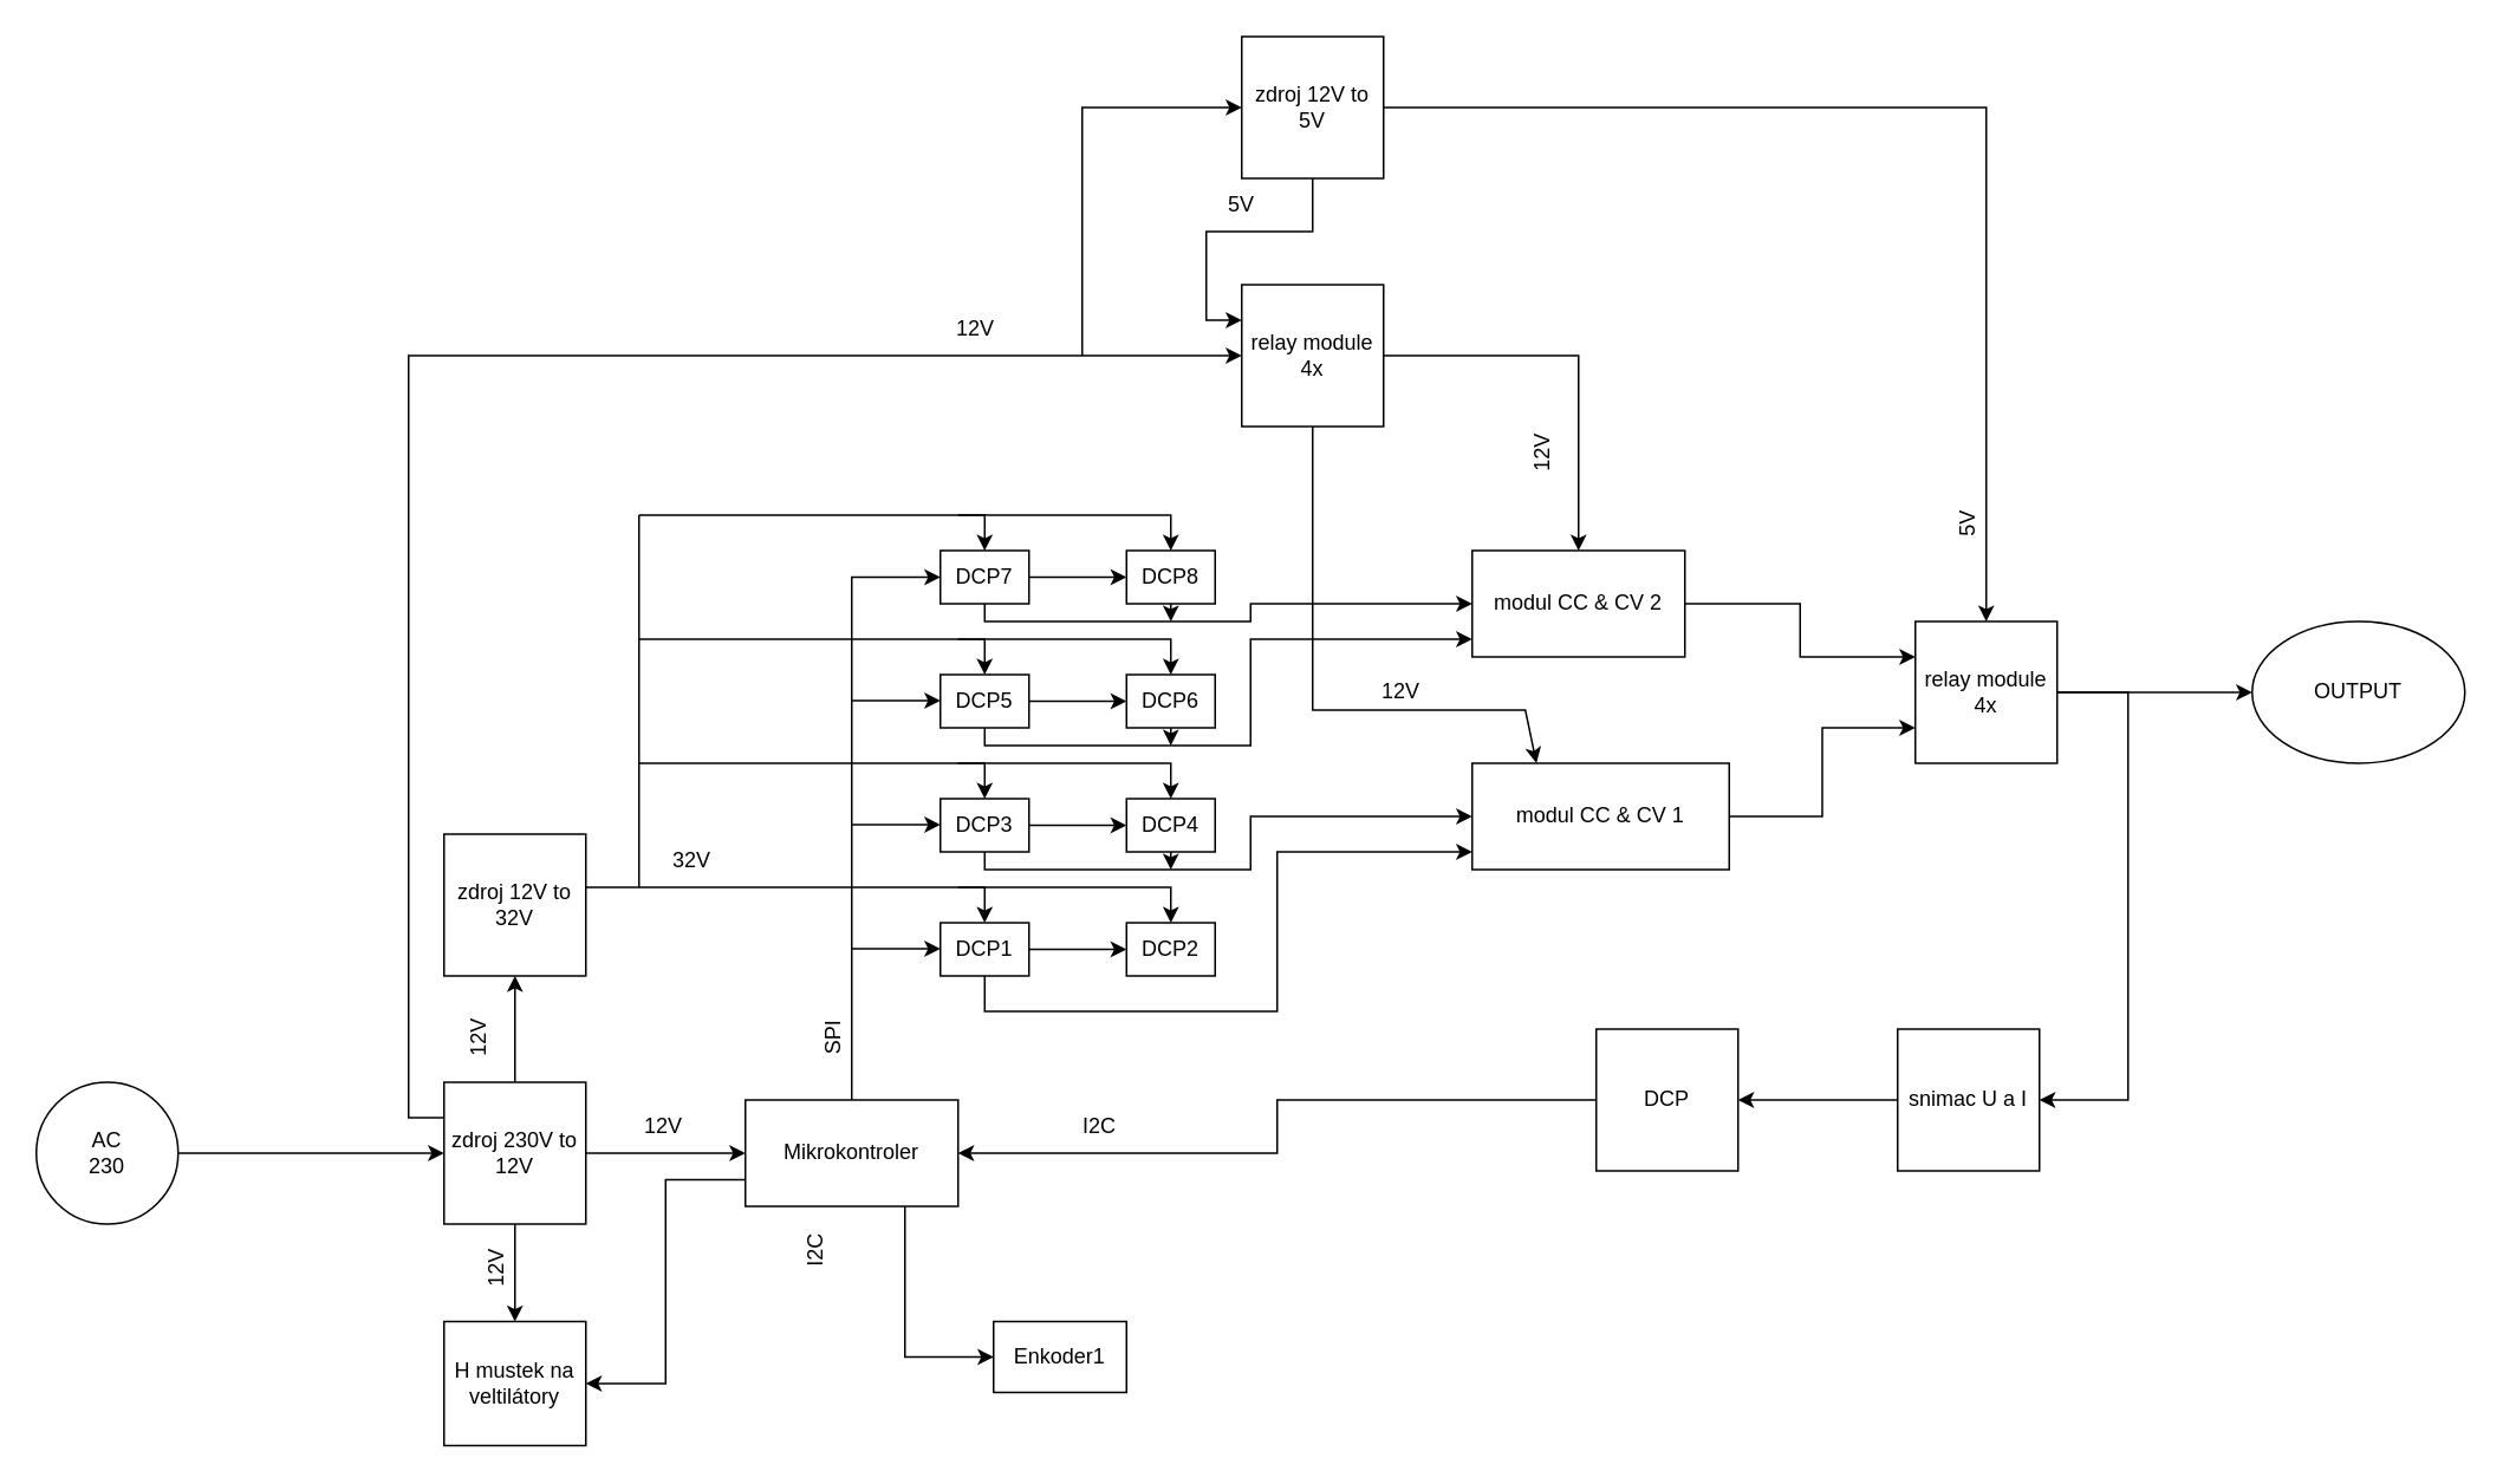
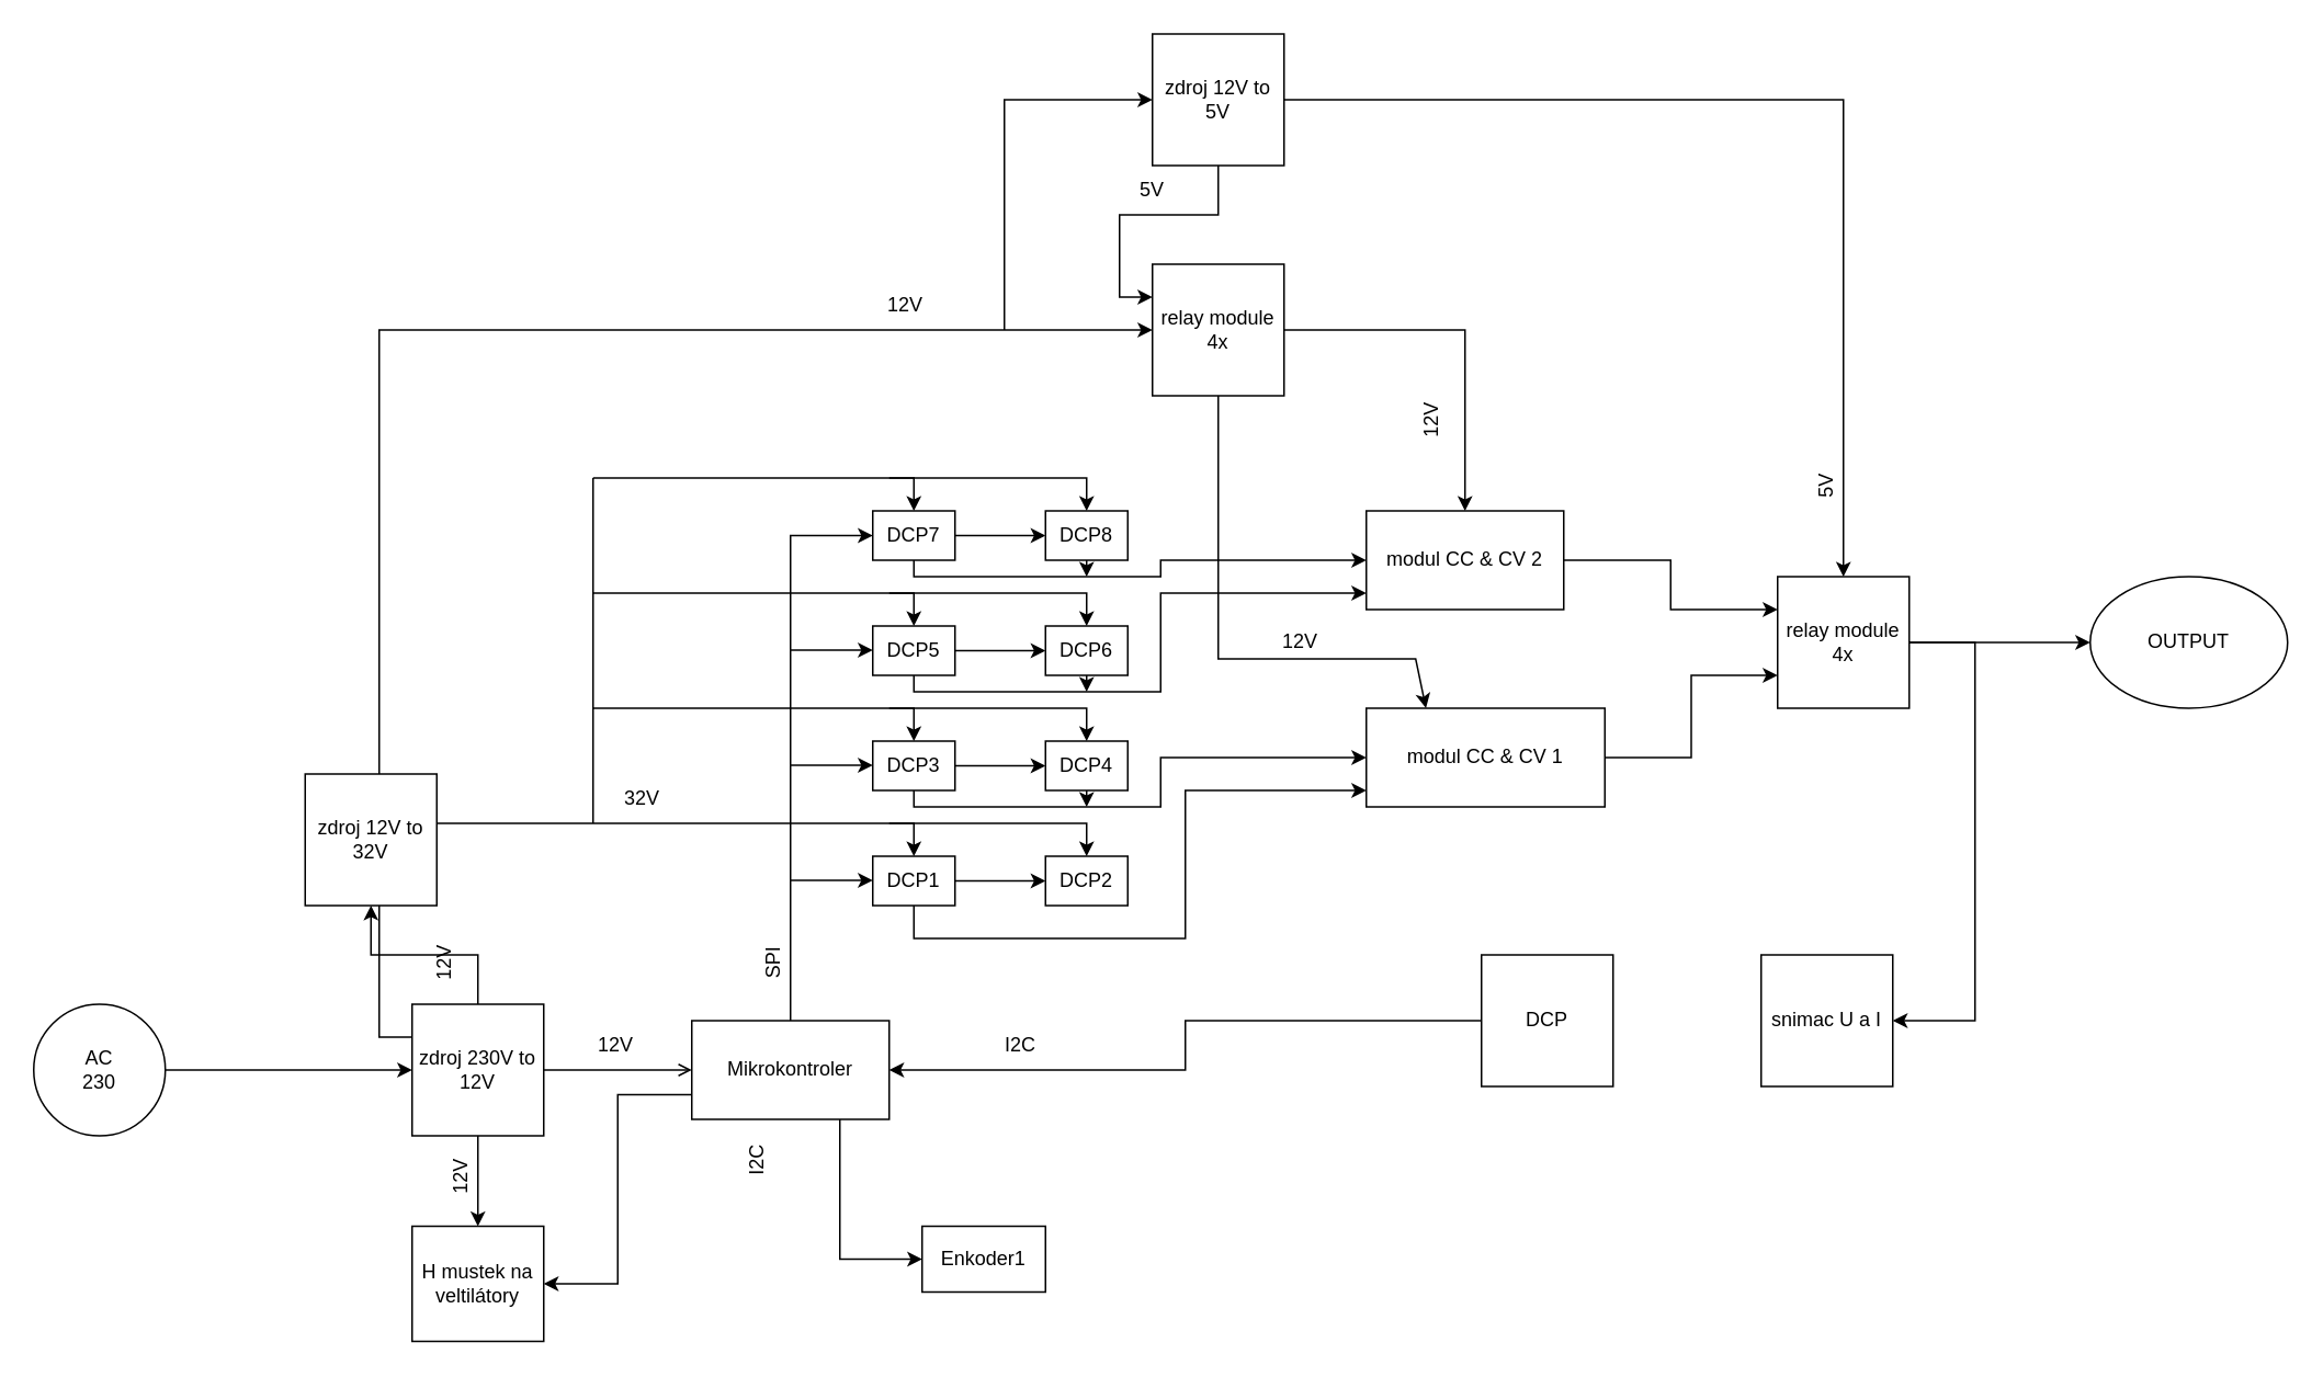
- <mxCell id="14" value="zdroj 12V to 32V" style="whiteSpace=wrap;html=1;aspect=fixed;" parent="1" vertex="1"><mxGeometry x="250" y="470" width="80" height="80" as="geometry" /></mxCell>
+ <mxCell id="14" value="zdroj 12V to 32V" style="whiteSpace=wrap;html=1;aspect=fixed;" parent="1" vertex="1"><mxGeometry x="185" y="470" width="80" height="80" as="geometry" /></mxCell>
- <mxCell id="65" value="" style="edgeStyle=orthogonalEdgeStyle;rounded=0;orthogonalLoop=1;jettySize=auto;html=1;" parent="1" source="66" target="68" edge="1"><mxGeometry relative="1" as="geometry" /></mxCell>
- <mxCell id="9" value="" style="edgeStyle=orthogonalEdgeStyle;rounded=0;orthogonalLoop=1;jettySize=auto;html=1;" parent="1" source="12" target="5" edge="1"><mxGeometry relative="1" as="geometry" /></mxCell>
+ <mxCell id="9" value="" style="edgeStyle=orthogonalEdgeStyle;rounded=0;orthogonalLoop=1;jettySize=auto;html=1;endArrow=open;" parent="1" source="12" target="5" edge="1"><mxGeometry relative="1" as="geometry" /></mxCell>
